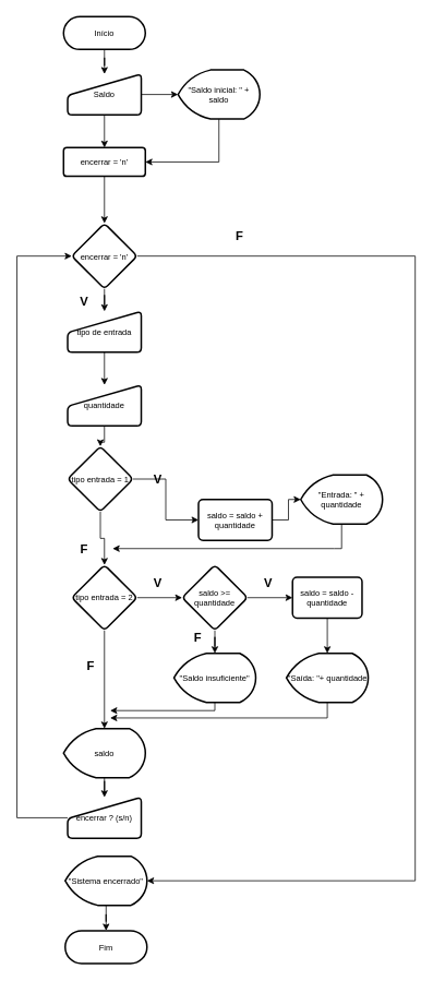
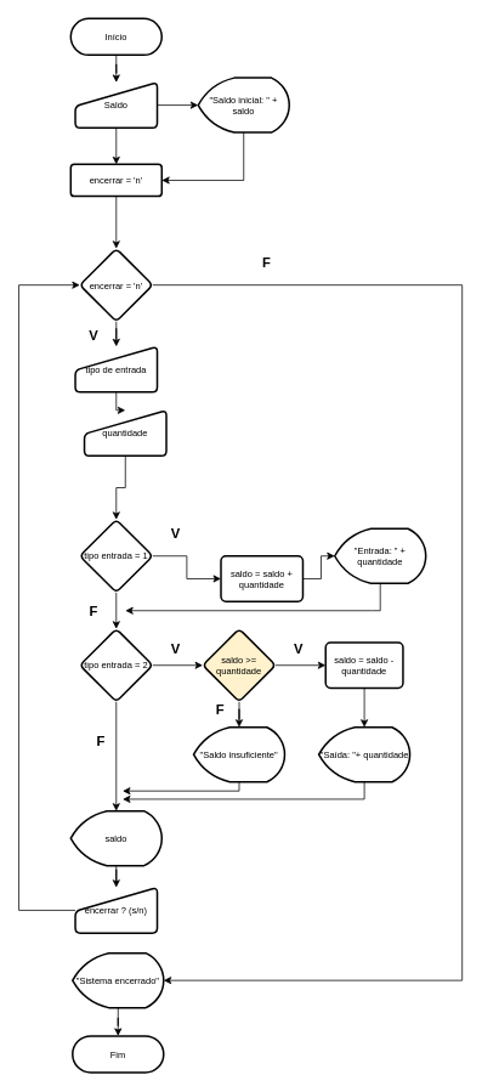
- <mxCell id="19" value="&lt;span style=&quot;font-size: 10px;&quot;&gt;quantidade&lt;/span&gt;" style="html=1;strokeWidth=2;shape=manualInput;whiteSpace=wrap;rounded=1;size=26;arcSize=11;fontSize=10;" vertex="1" parent="1"><mxGeometry x="82" y="470" width="90" height="50" as="geometry" /></mxCell>
+ <mxCell id="19" value="&lt;span style=&quot;font-size: 10px;&quot;&gt;quantidade&lt;/span&gt;" style="html=1;strokeWidth=2;shape=manualInput;whiteSpace=wrap;rounded=1;size=26;arcSize=11;fontSize=10;" vertex="1" parent="1"><mxGeometry x="92" y="450" width="90" height="50" as="geometry" /></mxCell>
- <mxCell id="22" value="&lt;font style=&quot;font-size: 10px;&quot;&gt;tipo entrada = 1&lt;/font&gt;" style="rhombus;whiteSpace=wrap;html=1;strokeWidth=2;rounded=1;arcSize=11;fontSize=10;" vertex="1" parent="1"><mxGeometry x="82" y="545" width="80" height="80" as="geometry" /></mxCell>
+ <mxCell id="22" value="&lt;font style=&quot;font-size: 10px;&quot;&gt;tipo entrada = 1&lt;/font&gt;" style="rhombus;whiteSpace=wrap;html=1;strokeWidth=2;rounded=1;arcSize=11;fontSize=10;" vertex="1" parent="1"><mxGeometry x="87" y="570" width="80" height="80" as="geometry" /></mxCell>
- <mxCell id="34" value="&lt;font style=&quot;font-size: 10px;&quot;&gt;saldo &amp;gt;= quantidade&lt;/font&gt;" style="rhombus;whiteSpace=wrap;html=1;strokeWidth=2;rounded=1;arcSize=11;fontSize=10;" vertex="1" parent="1"><mxGeometry x="222" y="690" width="80" height="80" as="geometry" /></mxCell>
+ <mxCell id="34" value="&lt;font style=&quot;font-size: 10px;&quot;&gt;saldo &amp;gt;= quantidade&lt;/font&gt;" style="rhombus;whiteSpace=wrap;html=1;strokeWidth=2;rounded=1;arcSize=11;fontSize=10;fillColor=#fff2cc;" vertex="1" parent="1"><mxGeometry x="222" y="690" width="80" height="80" as="geometry" /></mxCell>
